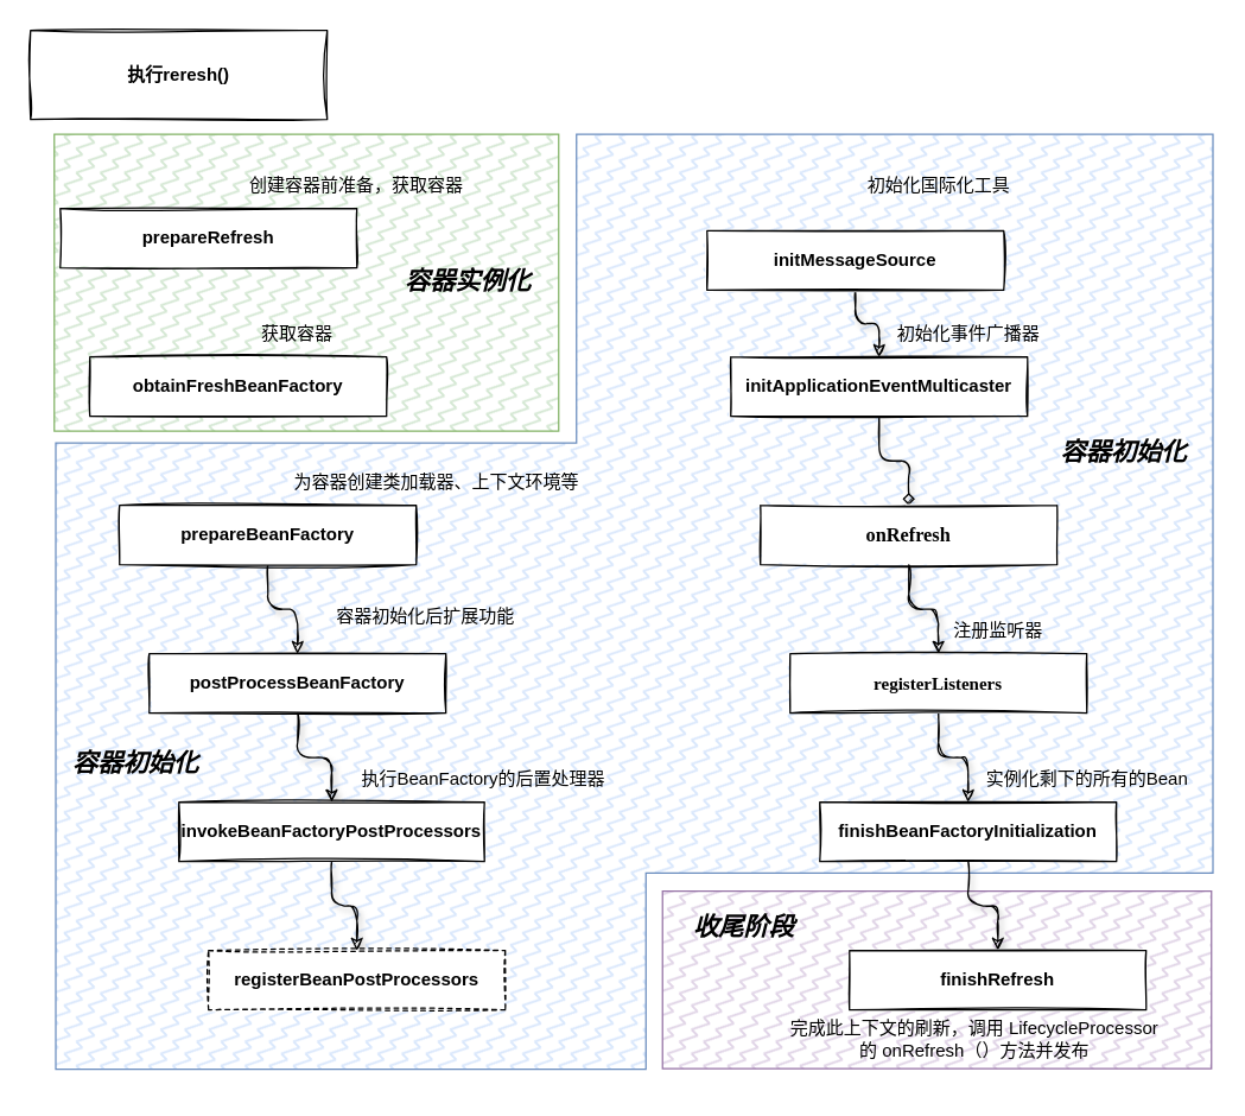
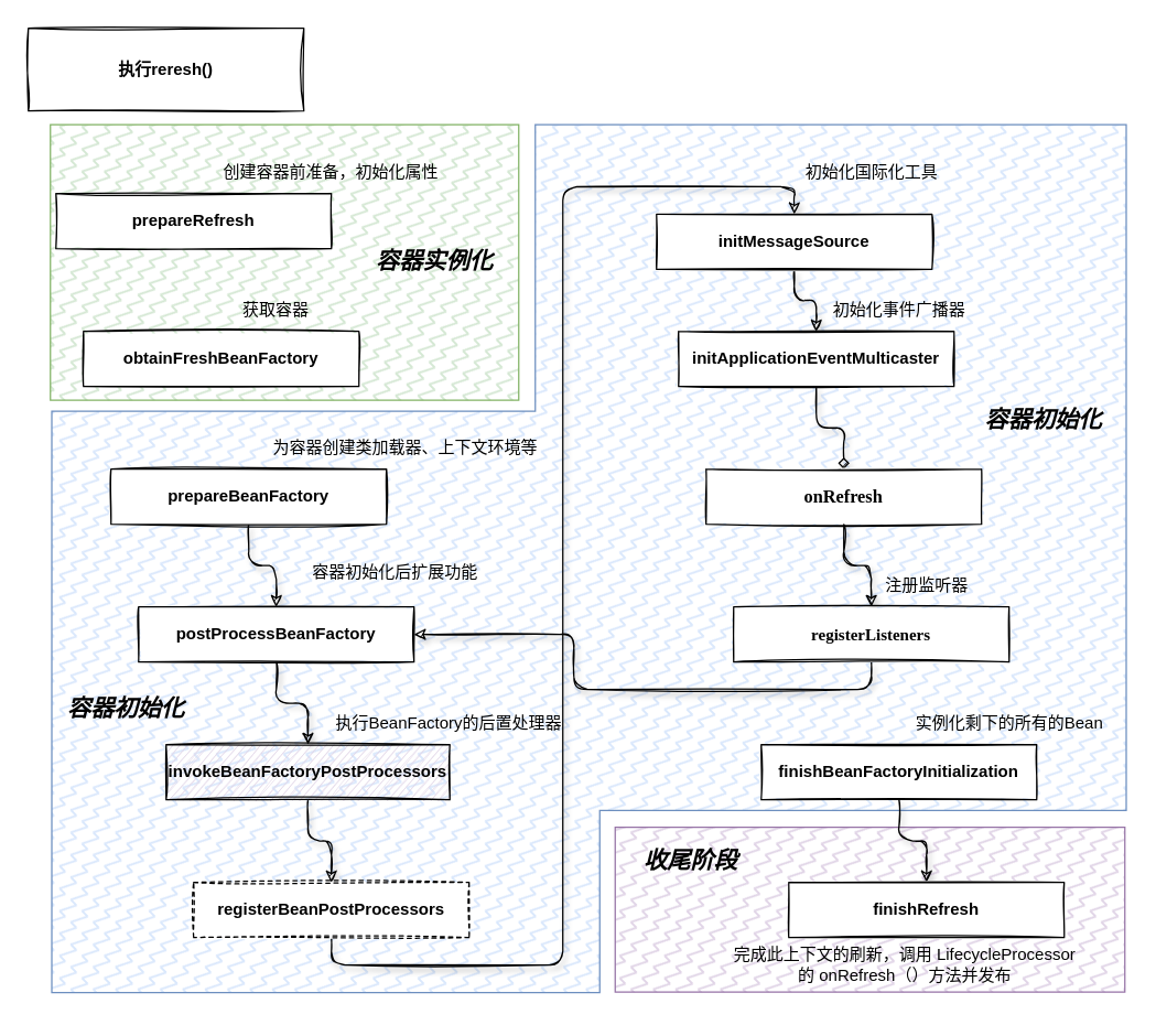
- <mxCell id="28" value="创建容器前准备，获取容器" style="text;html=1;strokeColor=none;fillColor=none;align=center;verticalAlign=middle;whiteSpace=wrap;rounded=0;fontColor=#000000;fontStyle=0" parent="1" vertex="1"><mxGeometry x="155" y="110" width="170" height="30" as="geometry" /></mxCell>
+ <mxCell id="28" value="创建容器前准备，初始化属性" style="text;html=1;strokeColor=none;fillColor=none;align=center;verticalAlign=middle;whiteSpace=wrap;rounded=0;fontColor=#000000;fontStyle=0" parent="1" vertex="1"><mxGeometry x="155" y="110" width="170" height="30" as="geometry" /></mxCell>
+ <mxCell id="14" style="edgeStyle=orthogonalEdgeStyle;rounded=1;sketch=1;orthogonalLoop=1;jettySize=auto;html=1;exitX=0.5;exitY=1;exitDx=0;exitDy=0;entryX=0.5;entryY=0;entryDx=0;entryDy=0;shadow=1;labelBackgroundColor=none;fontColor=#000000;" parent="1" source="15" target="17" edge="1"><mxGeometry relative="1" as="geometry" /></mxCell>
- <mxCell id="22" style="edgeStyle=orthogonalEdgeStyle;rounded=1;sketch=1;orthogonalLoop=1;jettySize=auto;html=1;exitX=0.5;exitY=1;exitDx=0;exitDy=0;entryX=0.5;entryY=0;entryDx=0;entryDy=0;shadow=1;labelBackgroundColor=none;fontColor=#000000;" parent="1" source="23" target="25" edge="1"><mxGeometry relative="1" as="geometry" /></mxCell>
+ <mxCell id="22" style="edgeStyle=orthogonalEdgeStyle;rounded=1;sketch=1;orthogonalLoop=1;jettySize=auto;html=1;exitX=0.5;exitY=1;exitDx=0;exitDy=0;shadow=1;labelBackgroundColor=none;fontColor=#000000;" parent="1" source="23" target="11" edge="1"><mxGeometry relative="1" as="geometry" /></mxCell>
- <mxCell id="13" value="invokeBeanFactoryPostProcessors" style="rounded=0;whiteSpace=wrap;html=1;sketch=1;fontStyle=1" parent="1" vertex="1"><mxGeometry x="120" y="540" width="206" height="40" as="geometry" /></mxCell>
+ <mxCell id="13" value="invokeBeanFactoryPostProcessors" style="rounded=0;whiteSpace=wrap;html=1;sketch=1;fontStyle=1;fillColor=#e1d5e7;" parent="1" vertex="1"><mxGeometry x="120" y="540" width="206" height="40" as="geometry" /></mxCell>
